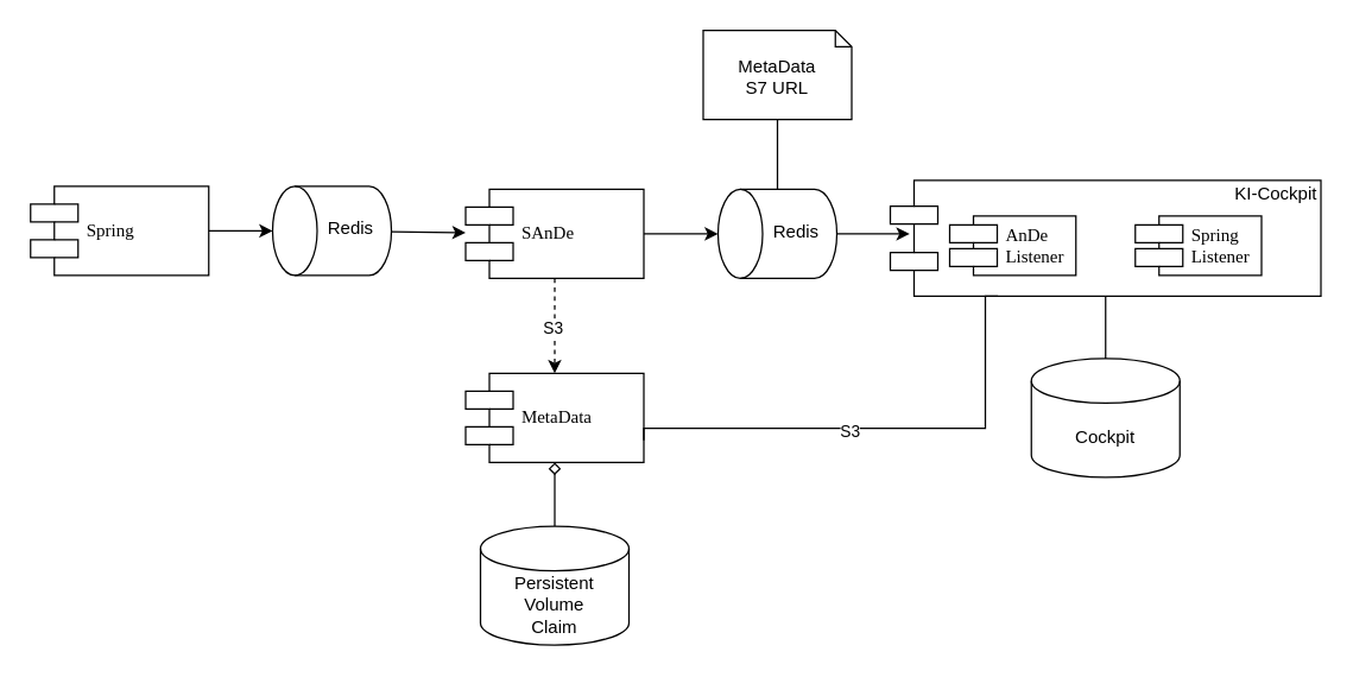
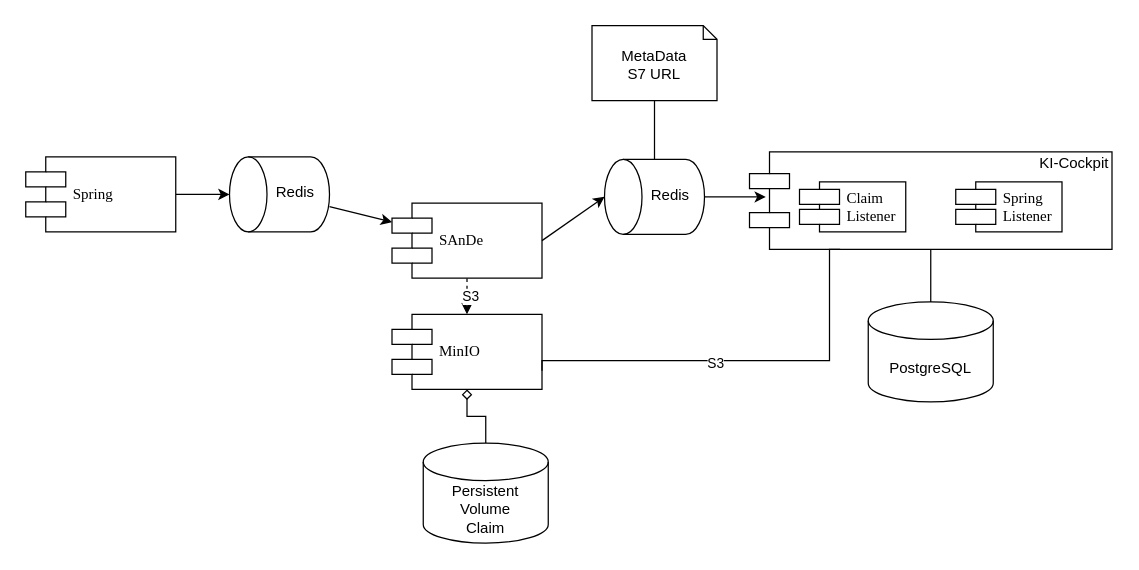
- <mxCell id="8" value="SAnDe" style="shape=component;align=left;spacingLeft=36;rounded=0;shadow=0;comic=0;labelBackgroundColor=none;strokeWidth=1;fontFamily=Verdana;fontSize=12;html=1;" vertex="1" parent="1"><mxGeometry x="313" y="127" width="120" height="60" as="geometry" /></mxCell>
+ <mxCell id="8" value="SAnDe" style="shape=component;align=left;spacingLeft=36;rounded=0;shadow=0;comic=0;labelBackgroundColor=none;strokeWidth=1;fontFamily=Verdana;fontSize=12;html=1;" vertex="1" parent="1"><mxGeometry x="313" y="162" width="120" height="60" as="geometry" /></mxCell>
- <mxCell id="12" value="AnDe&lt;br&gt;Listener" style="shape=component;align=left;spacingLeft=36;rounded=0;shadow=0;comic=0;labelBackgroundColor=none;strokeWidth=1;fontFamily=Verdana;fontSize=12;html=1;" vertex="1" parent="1"><mxGeometry x="639" y="145" width="85" height="40" as="geometry" /></mxCell>
+ <mxCell id="12" value="Claim&lt;br&gt;Listener" style="shape=component;align=left;spacingLeft=36;rounded=0;shadow=0;comic=0;labelBackgroundColor=none;strokeWidth=1;fontFamily=Verdana;fontSize=12;html=1;" vertex="1" parent="1"><mxGeometry x="639" y="145" width="85" height="40" as="geometry" /></mxCell>
- <mxCell id="3" value="MetaData" style="shape=component;align=left;spacingLeft=36;rounded=0;shadow=0;comic=0;labelBackgroundColor=none;strokeWidth=1;fontFamily=Verdana;fontSize=12;html=1;" vertex="1" parent="1"><mxGeometry x="313" y="251" width="120" height="60" as="geometry" /></mxCell>
+ <mxCell id="3" value="MinIO" style="shape=component;align=left;spacingLeft=36;rounded=0;shadow=0;comic=0;labelBackgroundColor=none;strokeWidth=1;fontFamily=Verdana;fontSize=12;html=1;" vertex="1" parent="1"><mxGeometry x="313" y="251" width="120" height="60" as="geometry" /></mxCell>
- <mxCell id="14" value="Cockpit" style="shape=cylinder3;whiteSpace=wrap;html=1;boundedLbl=1;backgroundOutline=1;size=15;" vertex="1" parent="1"><mxGeometry x="694" y="241" width="100" height="80" as="geometry" /></mxCell>
+ <mxCell id="14" value="PostgreSQL" style="shape=cylinder3;whiteSpace=wrap;html=1;boundedLbl=1;backgroundOutline=1;size=15;" vertex="1" parent="1"><mxGeometry x="694" y="241" width="100" height="80" as="geometry" /></mxCell>
- <mxCell id="18" value="Persistent&lt;br&gt;Volume&lt;br&gt;Claim" style="shape=cylinder3;whiteSpace=wrap;html=1;boundedLbl=1;backgroundOutline=1;size=15;" vertex="1" parent="1"><mxGeometry x="323" y="354" width="100" height="80" as="geometry" /></mxCell>
+ <mxCell id="18" value="Persistent&lt;br&gt;Volume&lt;br&gt;Claim" style="shape=cylinder3;whiteSpace=wrap;html=1;boundedLbl=1;backgroundOutline=1;size=15;" vertex="1" parent="1"><mxGeometry x="338" y="354" width="100" height="80" as="geometry" /></mxCell>
